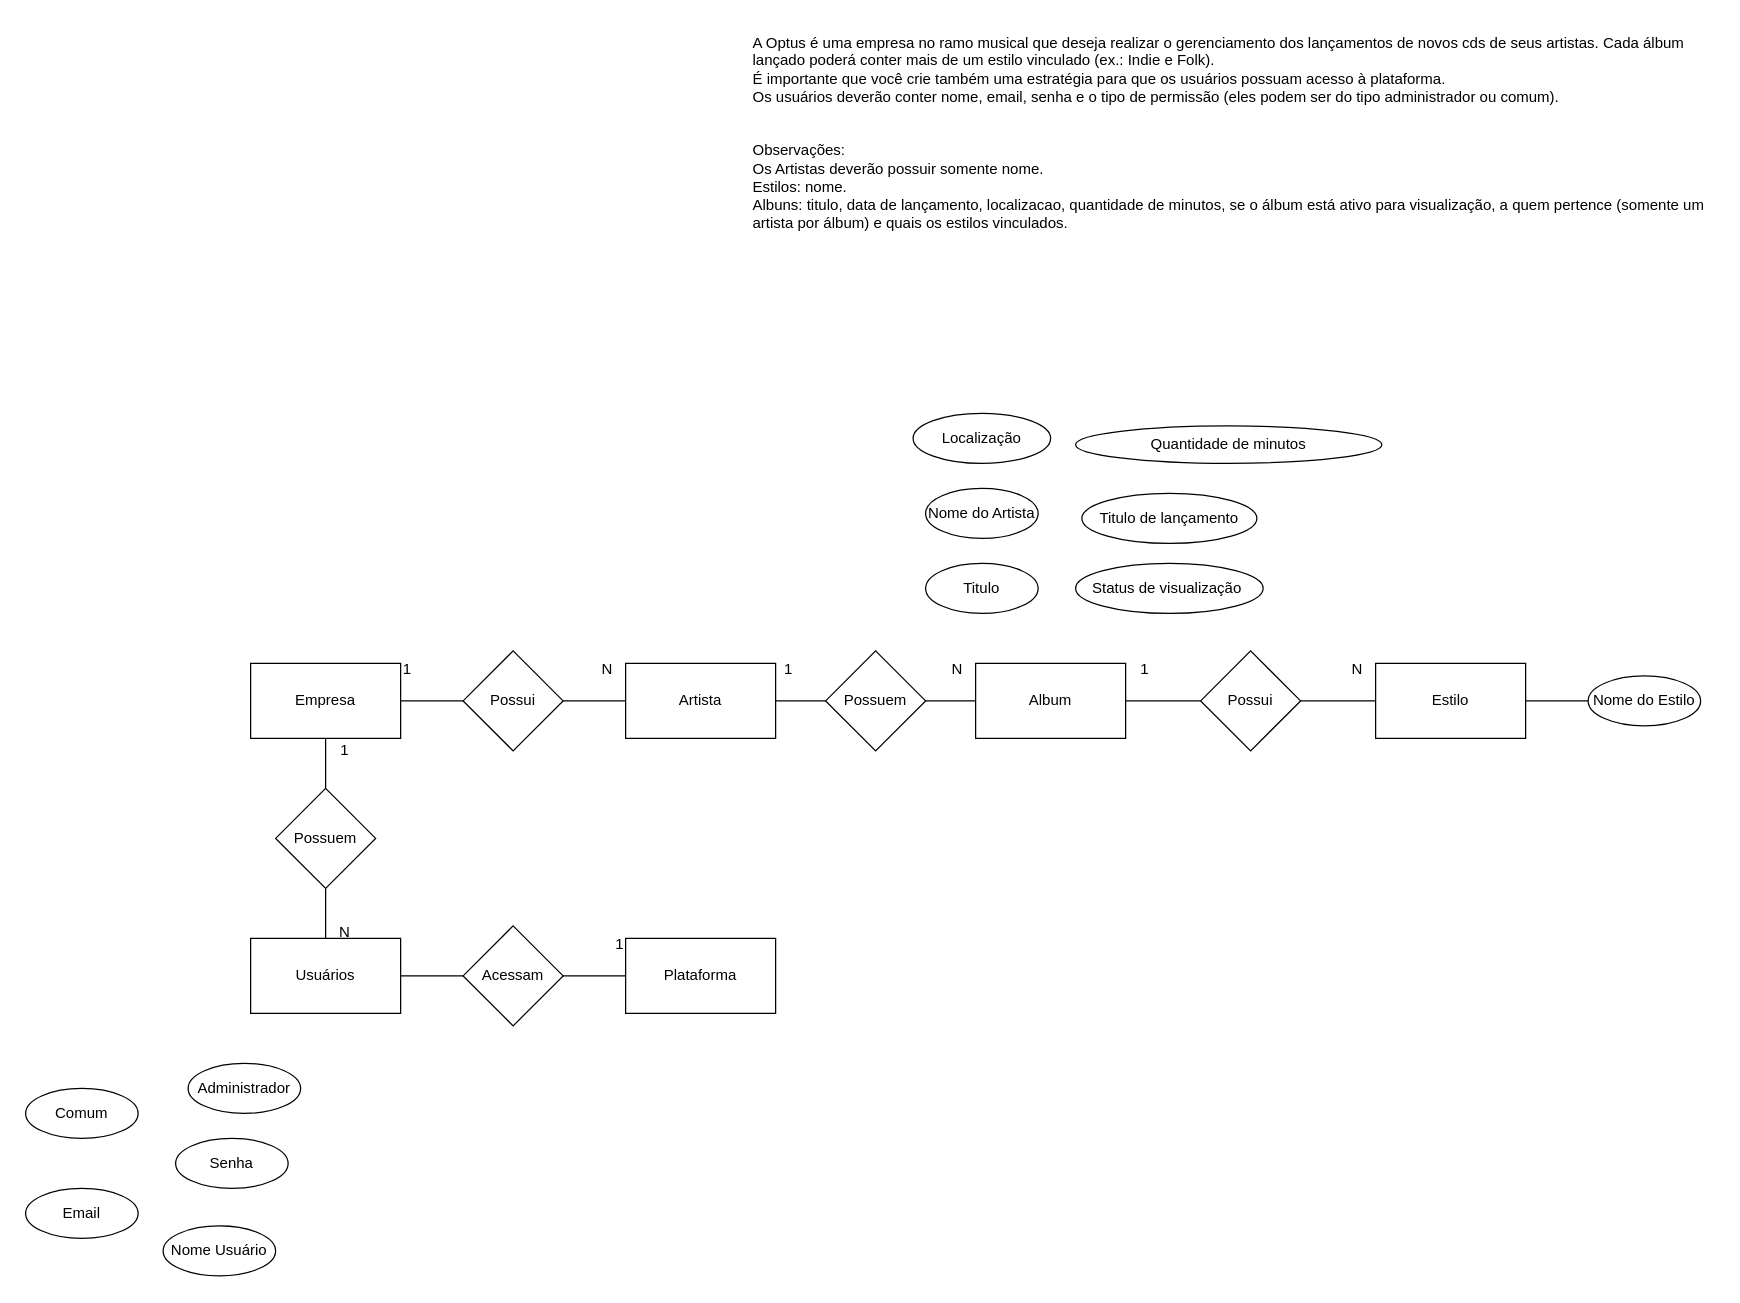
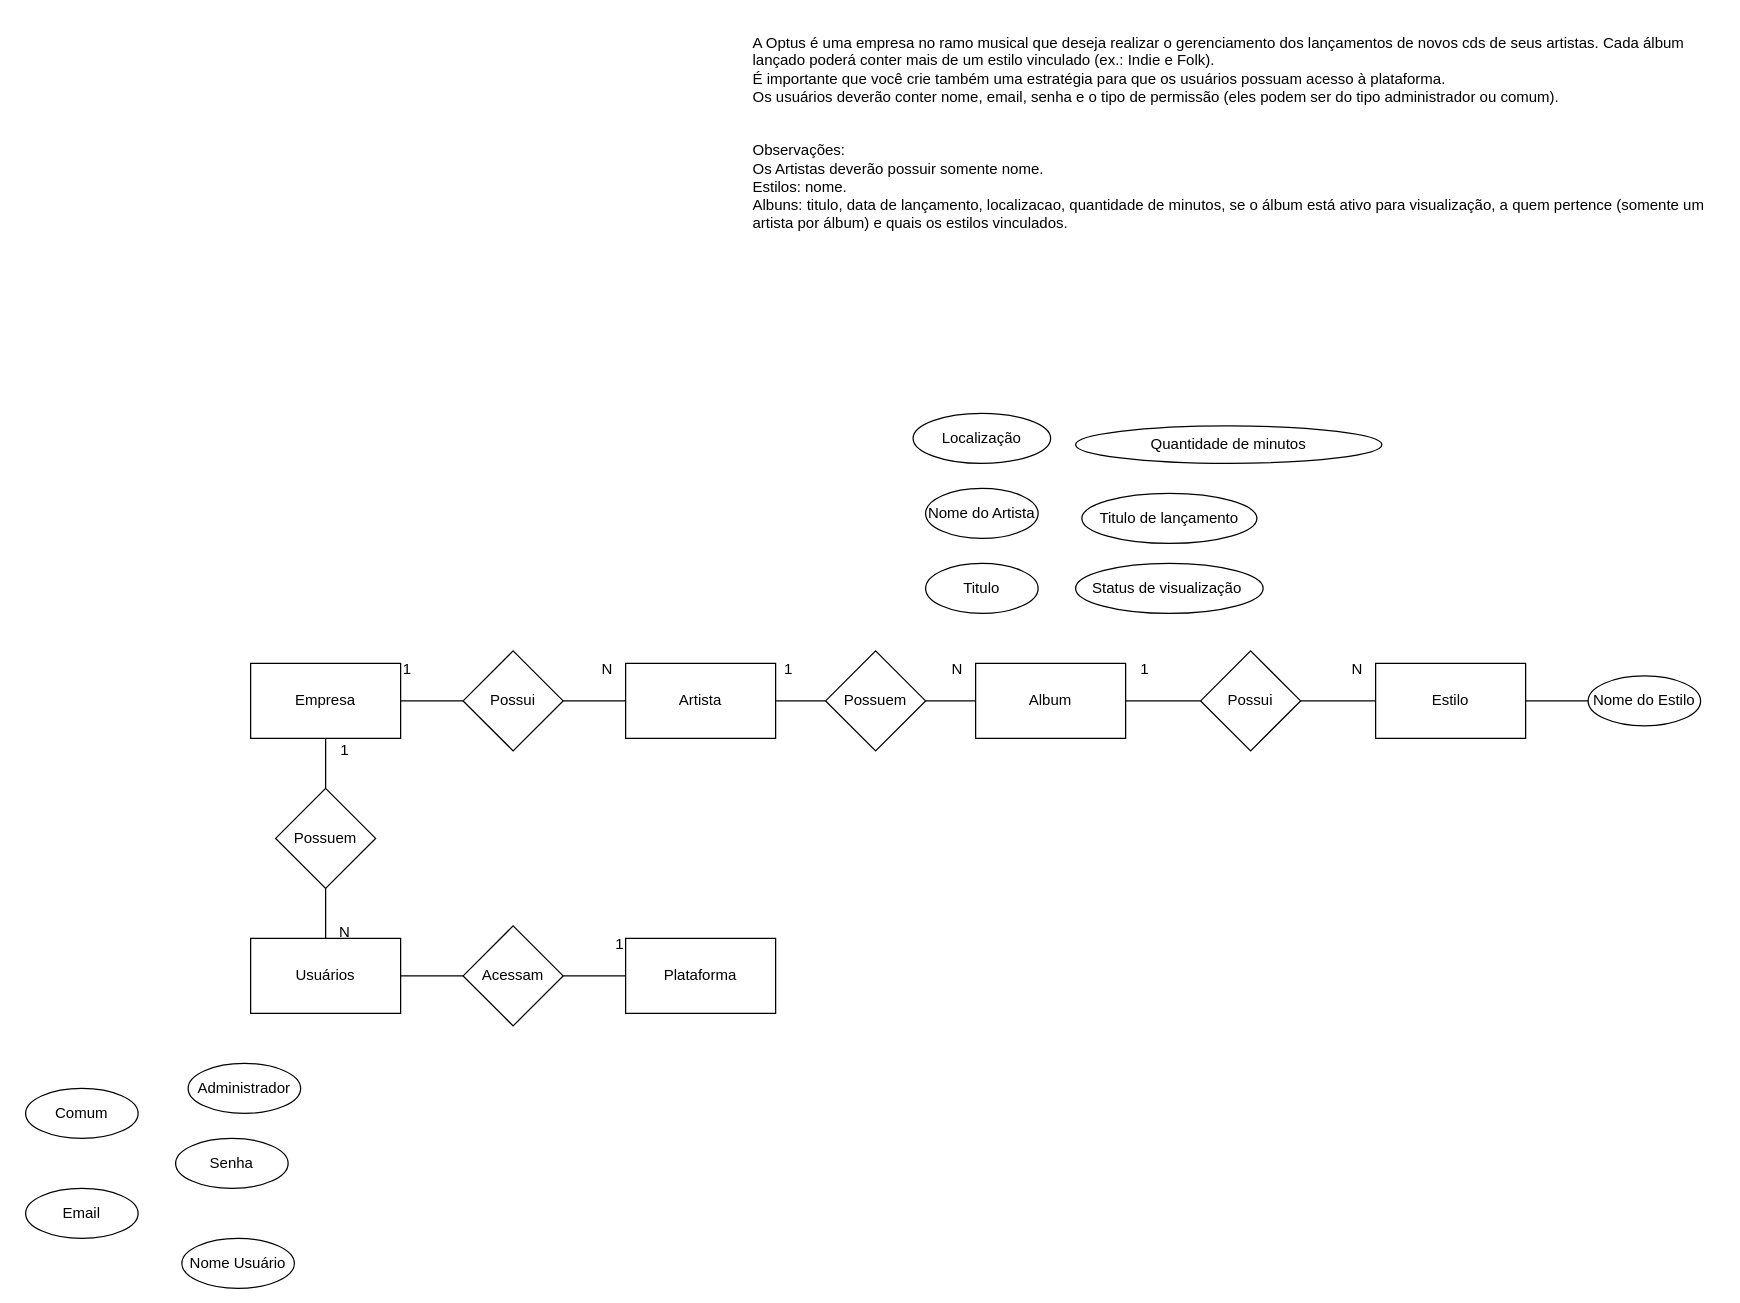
- <mxCell id="35" value="Nome Usuário" style="ellipse;whiteSpace=wrap;html=1;" vertex="1" parent="1"><mxGeometry x="130" y="980" width="90" height="40" as="geometry" /></mxCell>
+ <mxCell id="35" value="Nome Usuário" style="ellipse;whiteSpace=wrap;html=1;" vertex="1" parent="1"><mxGeometry x="145" y="990" width="90" height="40" as="geometry" /></mxCell>
